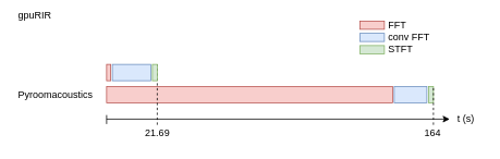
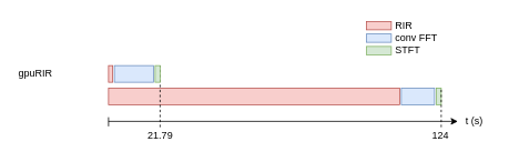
- <mxCell id="22" value="gpuRIR" style="text;html=1;align=left;verticalAlign=middle;whiteSpace=wrap;rounded=0;" parent="1" vertex="1"><mxGeometry x="20" y="8" width="100" height="20" as="geometry" /></mxCell>
+ <mxCell id="22" value="gpuRIR" style="text;html=1;align=left;verticalAlign=middle;whiteSpace=wrap;rounded=0;" parent="1" vertex="1"><mxGeometry x="20" y="78" width="100" height="20" as="geometry" /></mxCell>
- <mxCell id="18" value="FFT" style="text;html=1;align=left;verticalAlign=middle;whiteSpace=wrap;rounded=0;" parent="1" vertex="1"><mxGeometry x="473" y="20" width="40" height="20" as="geometry" /></mxCell>
+ <mxCell id="18" value="RIR" style="text;html=1;align=left;verticalAlign=middle;whiteSpace=wrap;rounded=0;" parent="1" vertex="1"><mxGeometry x="473" y="20" width="40" height="20" as="geometry" /></mxCell>
- <mxCell id="21" value="Pyroomacoustics" style="text;html=1;align=left;verticalAlign=middle;whiteSpace=wrap;rounded=0;" parent="1" vertex="1"><mxGeometry x="20" y="105" width="100" height="20" as="geometry" /></mxCell>
- <mxCell id="15" value="21.69" style="text;html=1;align=center;verticalAlign=middle;whiteSpace=wrap;rounded=0;" parent="1" vertex="1"><mxGeometry x="172" y="152" width="41" height="20" as="geometry" /></mxCell>
+ <mxCell id="15" value="21.79" style="text;html=1;align=center;verticalAlign=middle;whiteSpace=wrap;rounded=0;" parent="1" vertex="1"><mxGeometry x="172" y="152" width="41" height="20" as="geometry" /></mxCell>
- <mxCell id="16" value="164" style="text;html=1;align=center;verticalAlign=middle;whiteSpace=wrap;rounded=0;" parent="1" vertex="1"><mxGeometry x="509" y="152" width="41" height="20" as="geometry" /></mxCell>
+ <mxCell id="16" value="124" style="text;html=1;align=center;verticalAlign=middle;whiteSpace=wrap;rounded=0;" parent="1" vertex="1"><mxGeometry x="509" y="152" width="41" height="20" as="geometry" /></mxCell>
